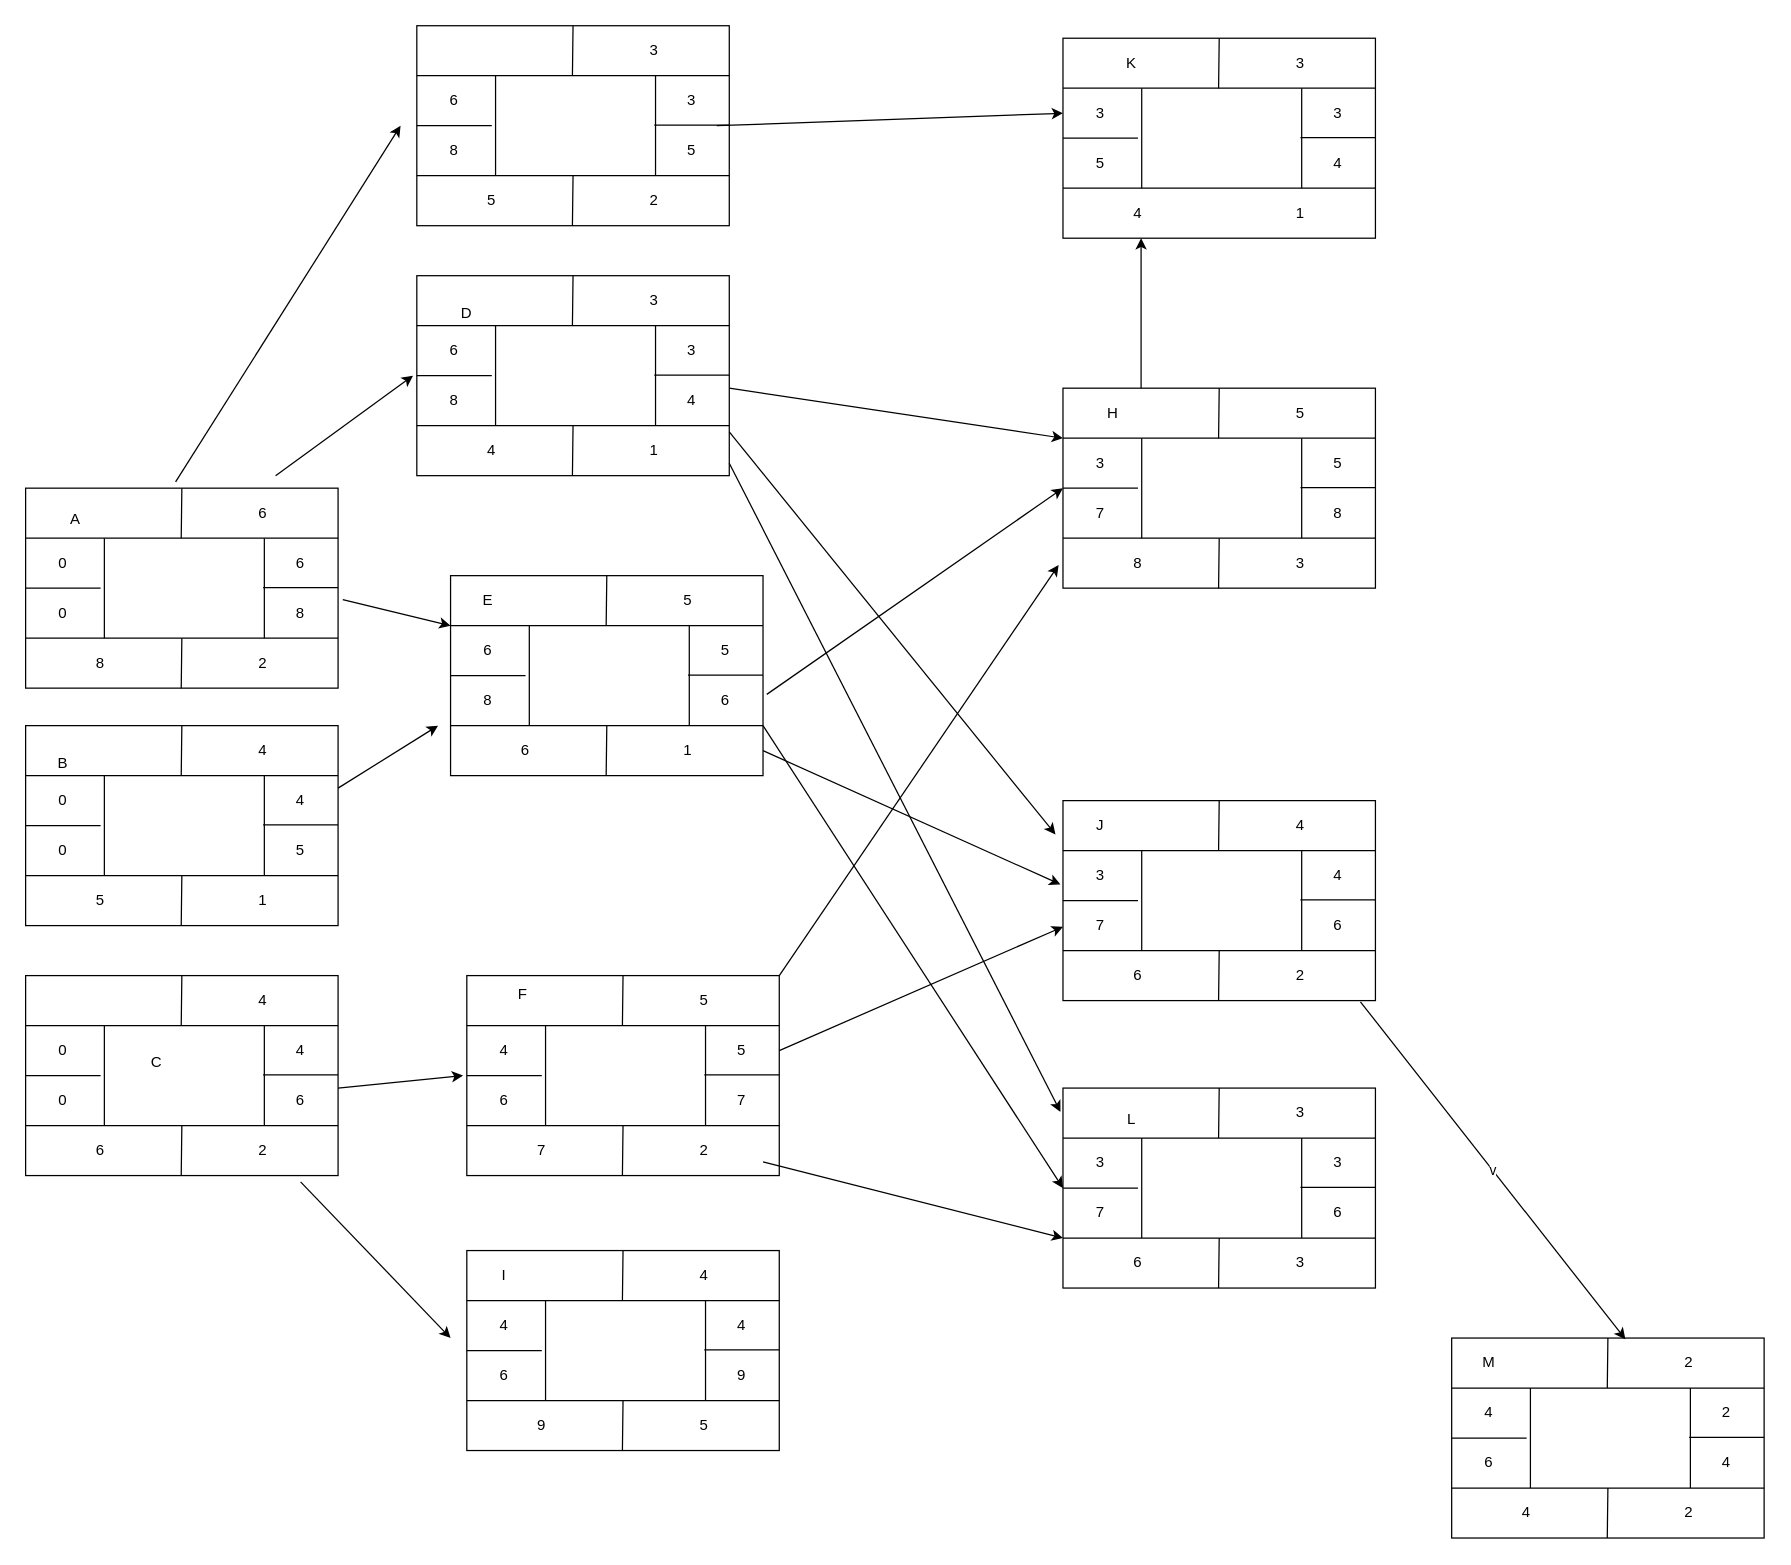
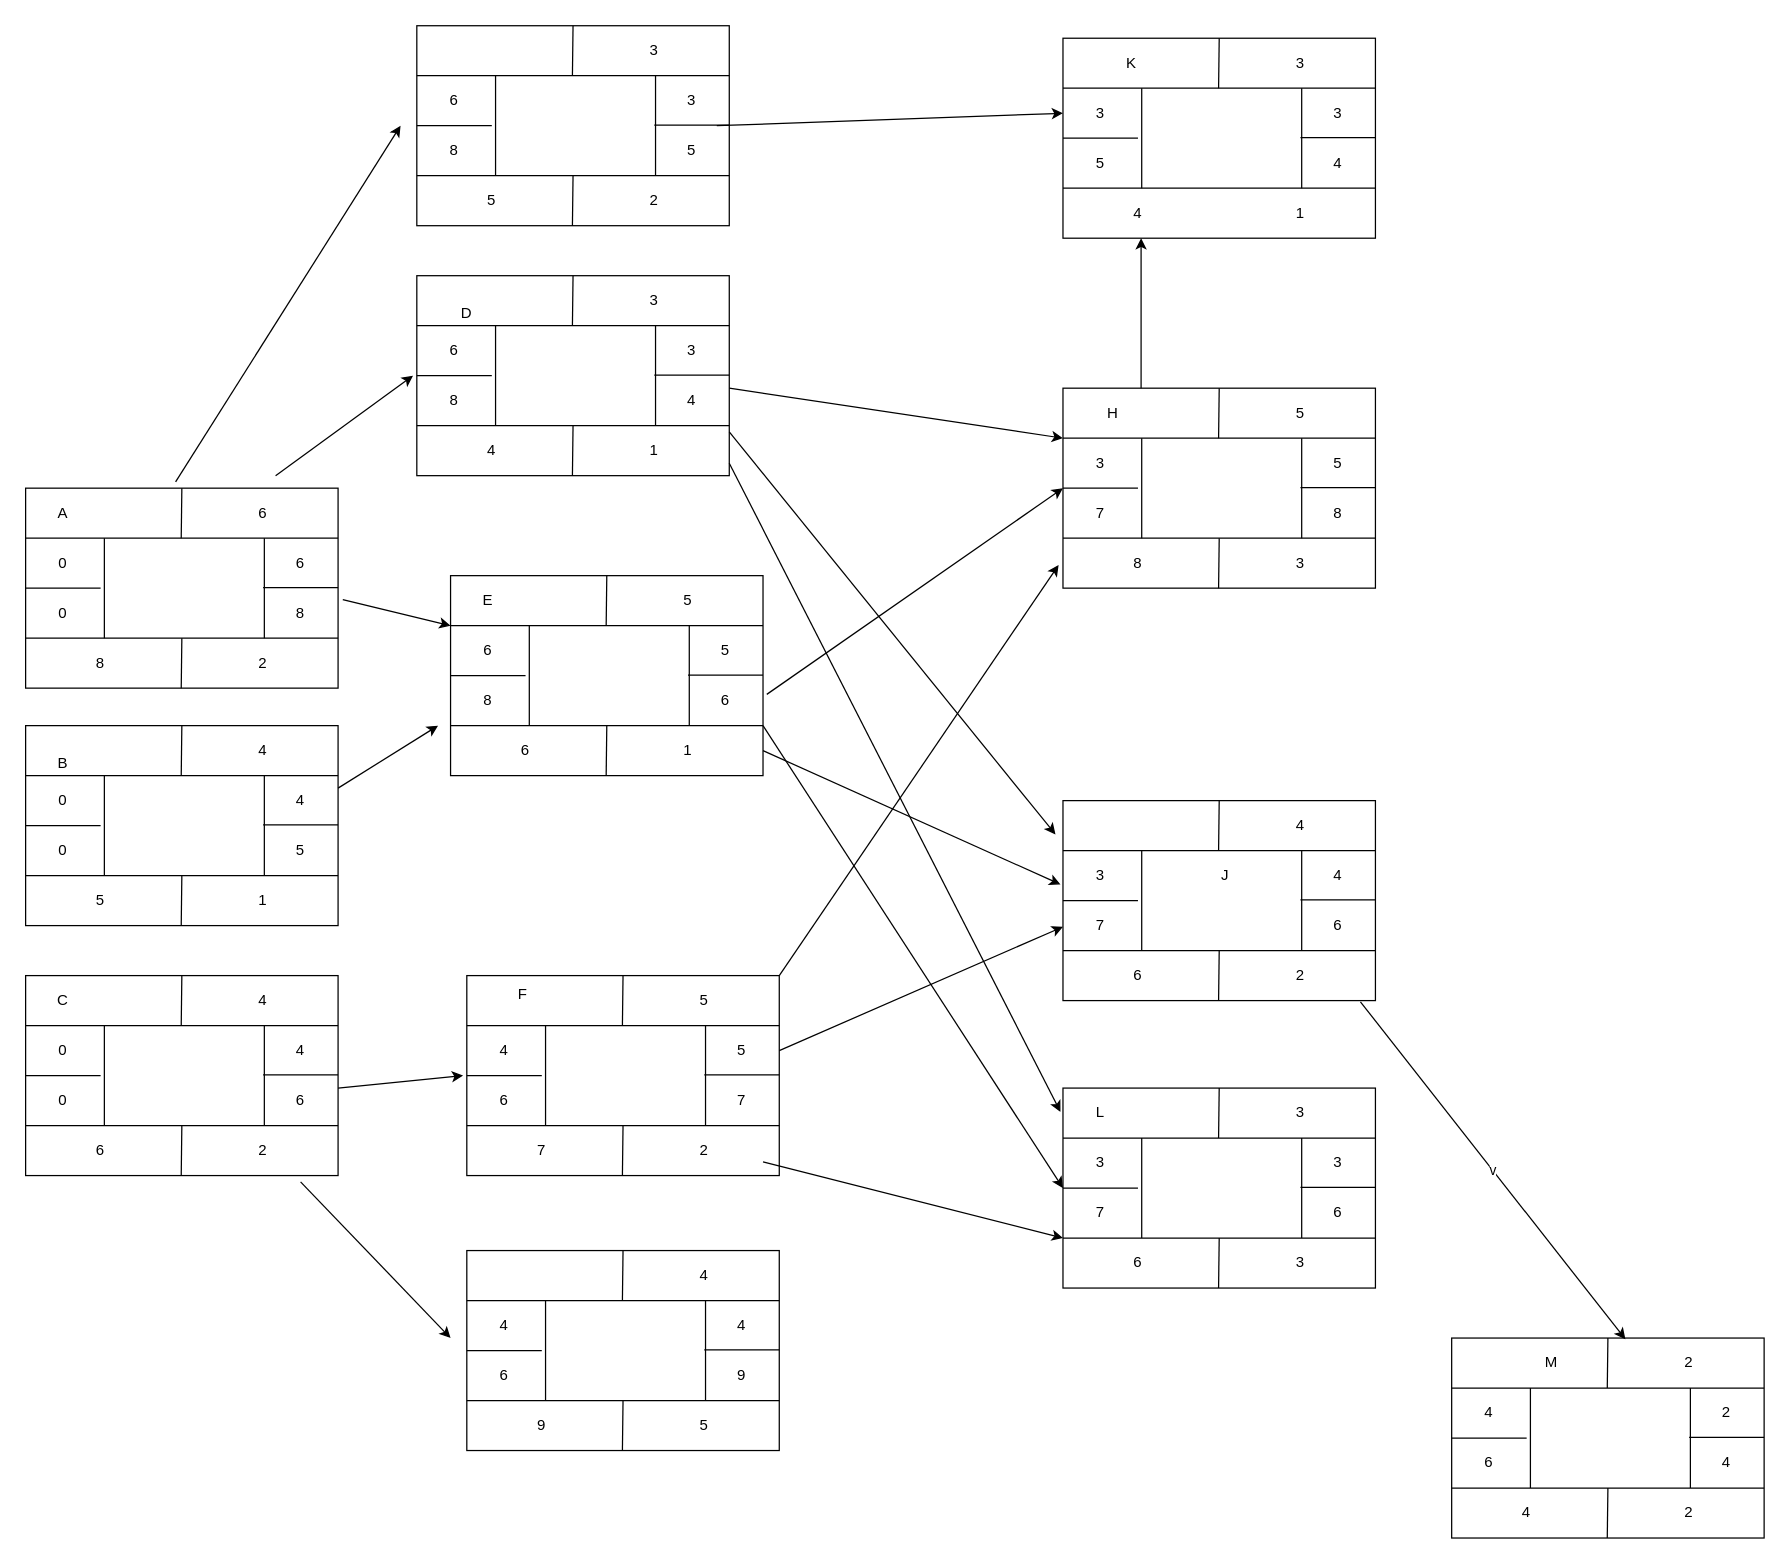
- <mxCell id="9" value="A" style="text;html=1;strokeColor=none;fillColor=none;align=center;verticalAlign=middle;whiteSpace=wrap;rounded=0;" vertex="1" parent="1"><mxGeometry x="40" y="405" width="40" height="20" as="geometry" /></mxCell>
+ <mxCell id="9" value="A" style="text;html=1;strokeColor=none;fillColor=none;align=center;verticalAlign=middle;whiteSpace=wrap;rounded=0;" vertex="1" parent="1"><mxGeometry x="30" y="400" width="40" height="20" as="geometry" /></mxCell>
- <mxCell id="171" value="J" style="text;html=1;strokeColor=none;fillColor=none;align=center;verticalAlign=middle;whiteSpace=wrap;rounded=0;" vertex="1" parent="1"><mxGeometry x="860" y="650" width="40" height="20" as="geometry" /></mxCell>
+ <mxCell id="171" value="J" style="text;html=1;strokeColor=none;fillColor=none;align=center;verticalAlign=middle;whiteSpace=wrap;rounded=0;" vertex="1" parent="1"><mxGeometry x="960" y="690" width="40" height="20" as="geometry" /></mxCell>
- <mxCell id="43" value="C" style="text;html=1;strokeColor=none;fillColor=none;align=center;verticalAlign=middle;whiteSpace=wrap;rounded=0;" vertex="1" parent="1"><mxGeometry x="105" y="840" width="40" height="20" as="geometry" /></mxCell>
+ <mxCell id="43" value="C" style="text;html=1;strokeColor=none;fillColor=none;align=center;verticalAlign=middle;whiteSpace=wrap;rounded=0;" vertex="1" parent="1"><mxGeometry x="30" y="790" width="40" height="20" as="geometry" /></mxCell>
- <mxCell id="209" value="L" style="text;html=1;strokeColor=none;fillColor=none;align=center;verticalAlign=middle;whiteSpace=wrap;rounded=0;" vertex="1" parent="1"><mxGeometry x="885" y="885" width="40" height="20" as="geometry" /></mxCell>
+ <mxCell id="209" value="L" style="text;html=1;strokeColor=none;fillColor=none;align=center;verticalAlign=middle;whiteSpace=wrap;rounded=0;" vertex="1" parent="1"><mxGeometry x="860" y="880" width="40" height="20" as="geometry" /></mxCell>
- <mxCell id="153" value="I" style="text;html=1;strokeColor=none;fillColor=none;align=center;verticalAlign=middle;whiteSpace=wrap;rounded=0;" vertex="1" parent="1"><mxGeometry x="383" y="1010" width="40" height="20" as="geometry" /></mxCell>
- <mxCell id="226" value="M" style="text;html=1;strokeColor=none;fillColor=none;align=center;verticalAlign=middle;whiteSpace=wrap;rounded=0;" vertex="1" parent="1"><mxGeometry x="1171" y="1080" width="40" height="20" as="geometry" /></mxCell>
+ <mxCell id="226" value="M" style="text;html=1;strokeColor=none;fillColor=none;align=center;verticalAlign=middle;whiteSpace=wrap;rounded=0;" vertex="1" parent="1"><mxGeometry x="1221" y="1080" width="40" height="20" as="geometry" /></mxCell>
